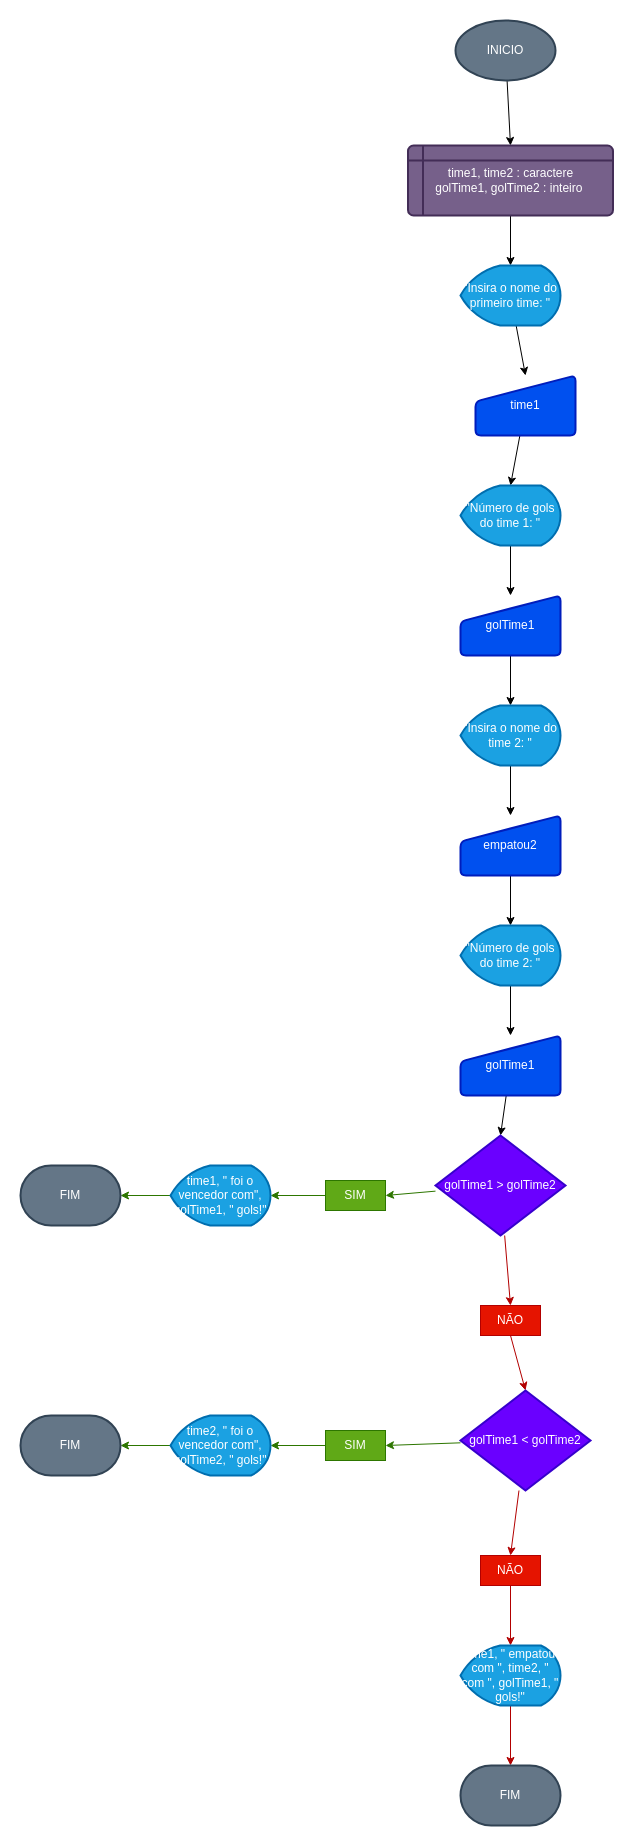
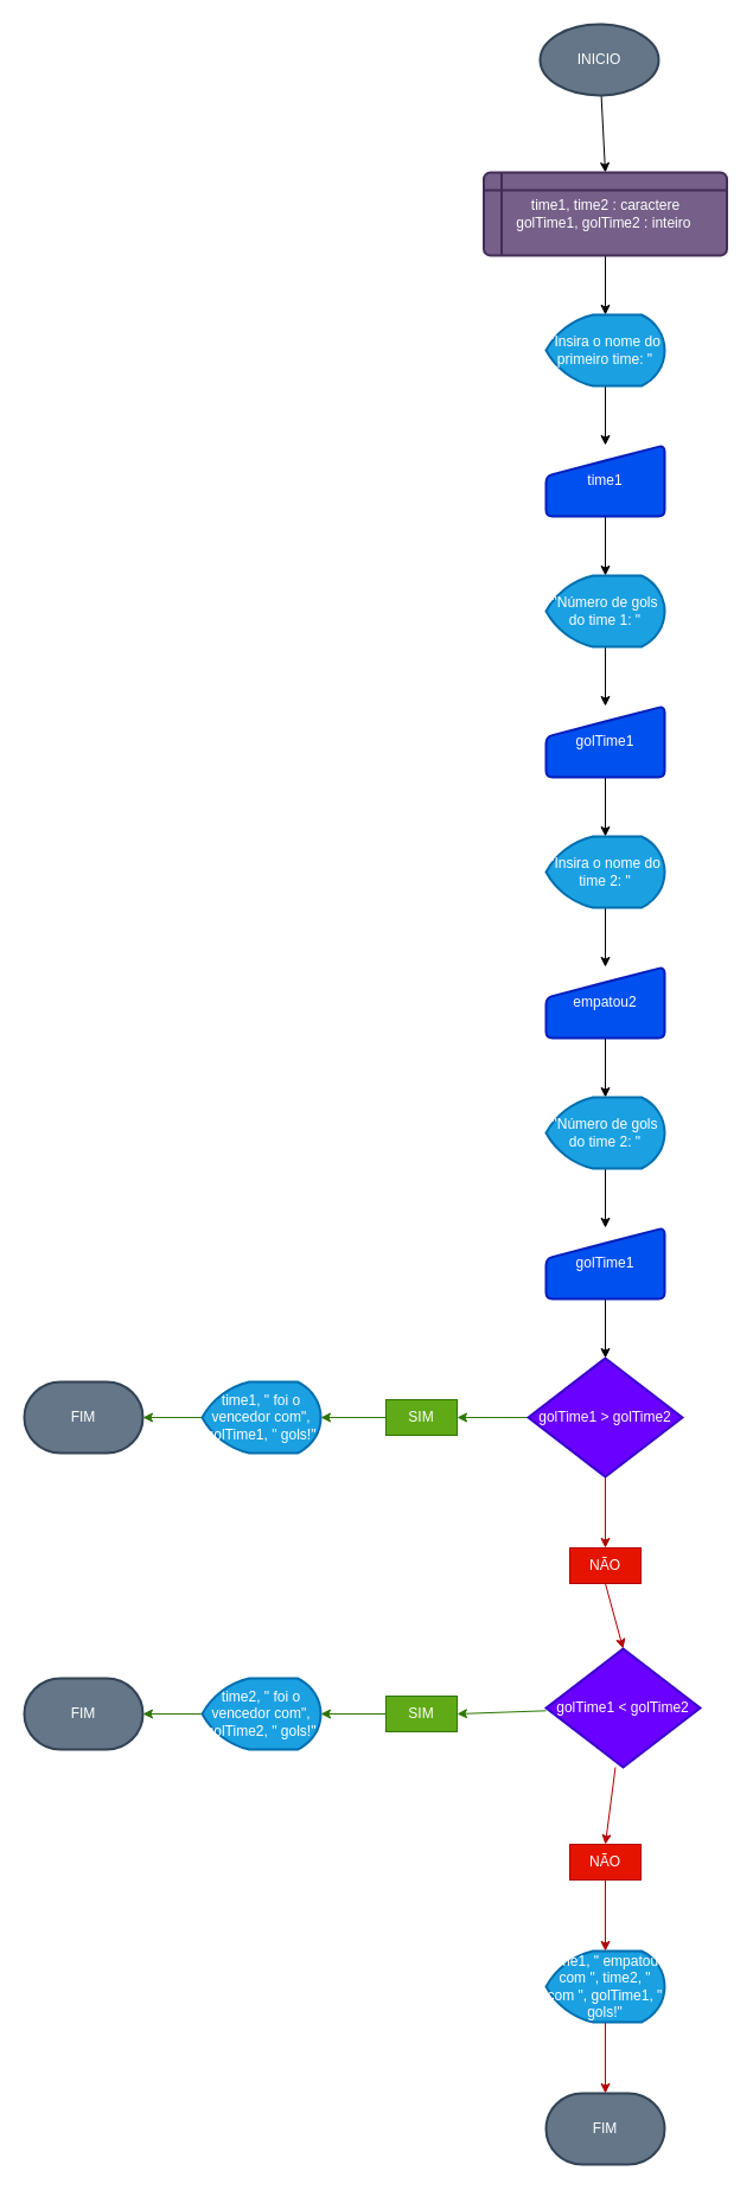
- <mxCell id="9" value="time1" style="html=1;strokeWidth=2;shape=manualInput;whiteSpace=wrap;rounded=1;size=26;arcSize=11;fillColor=#0050ef;fontColor=#ffffff;strokeColor=#001DBC;" vertex="1" parent="1"><mxGeometry x="475" y="375" width="100" height="60" as="geometry" /></mxCell>
+ <mxCell id="9" value="time1" style="html=1;strokeWidth=2;shape=manualInput;whiteSpace=wrap;rounded=1;size=26;arcSize=11;fillColor=#0050ef;fontColor=#ffffff;strokeColor=#001DBC;" vertex="1" parent="1"><mxGeometry x="460" y="375" width="100" height="60" as="geometry" /></mxCell>
- <mxCell id="24" value="golTime1 &amp;gt; golTime2" style="strokeWidth=2;html=1;shape=mxgraph.flowchart.decision;whiteSpace=wrap;fillColor=#6a00ff;fontColor=#ffffff;strokeColor=#3700CC;" vertex="1" parent="1"><mxGeometry x="435" y="1135" width="130" height="100" as="geometry" /></mxCell>
+ <mxCell id="24" value="golTime1 &amp;gt; golTime2" style="strokeWidth=2;html=1;shape=mxgraph.flowchart.decision;whiteSpace=wrap;fillColor=#6a00ff;fontColor=#ffffff;strokeColor=#3700CC;" vertex="1" parent="1"><mxGeometry x="445" y="1145" width="130" height="100" as="geometry" /></mxCell>
